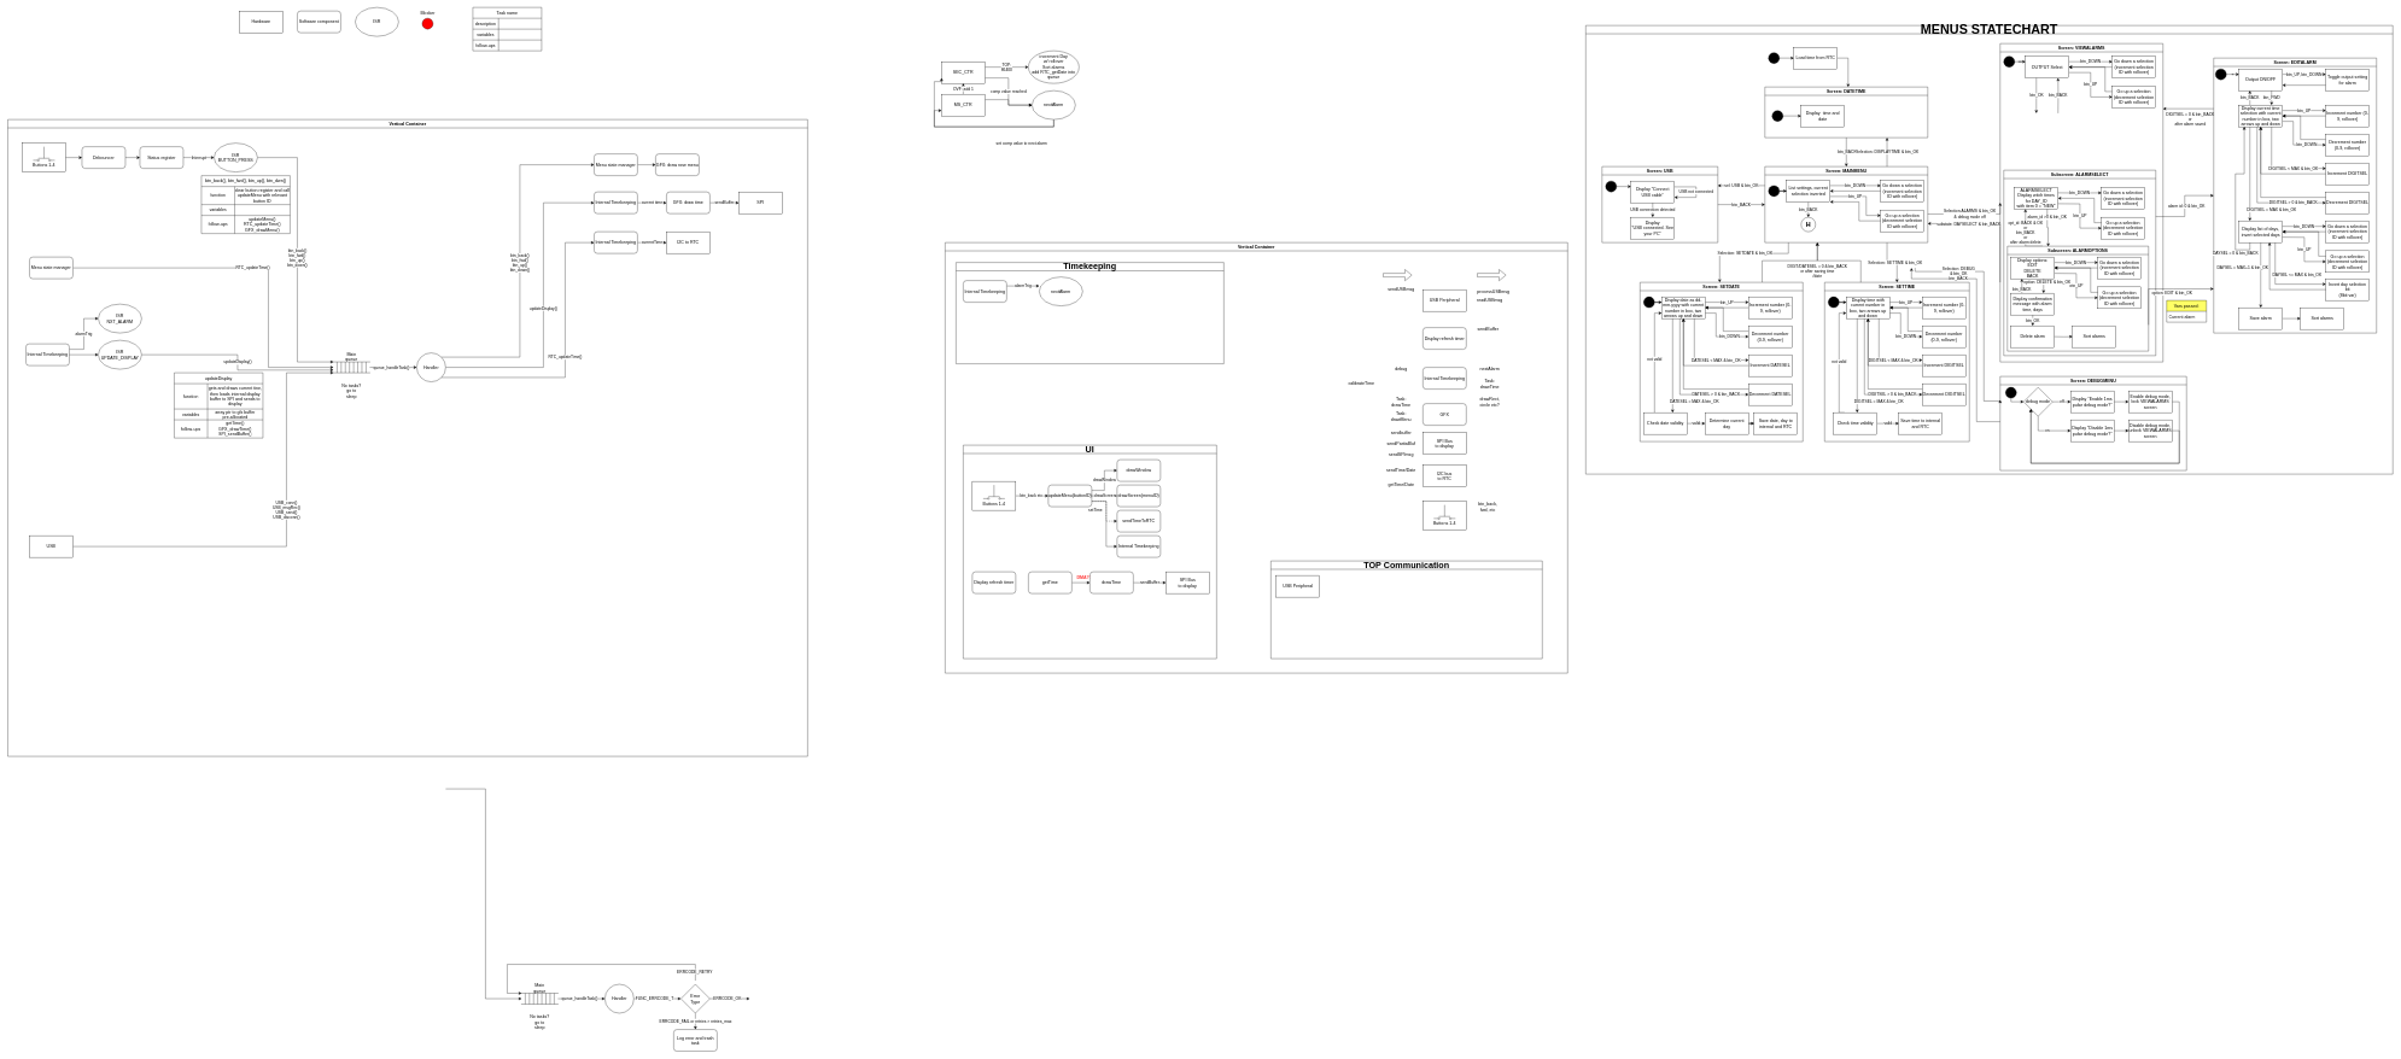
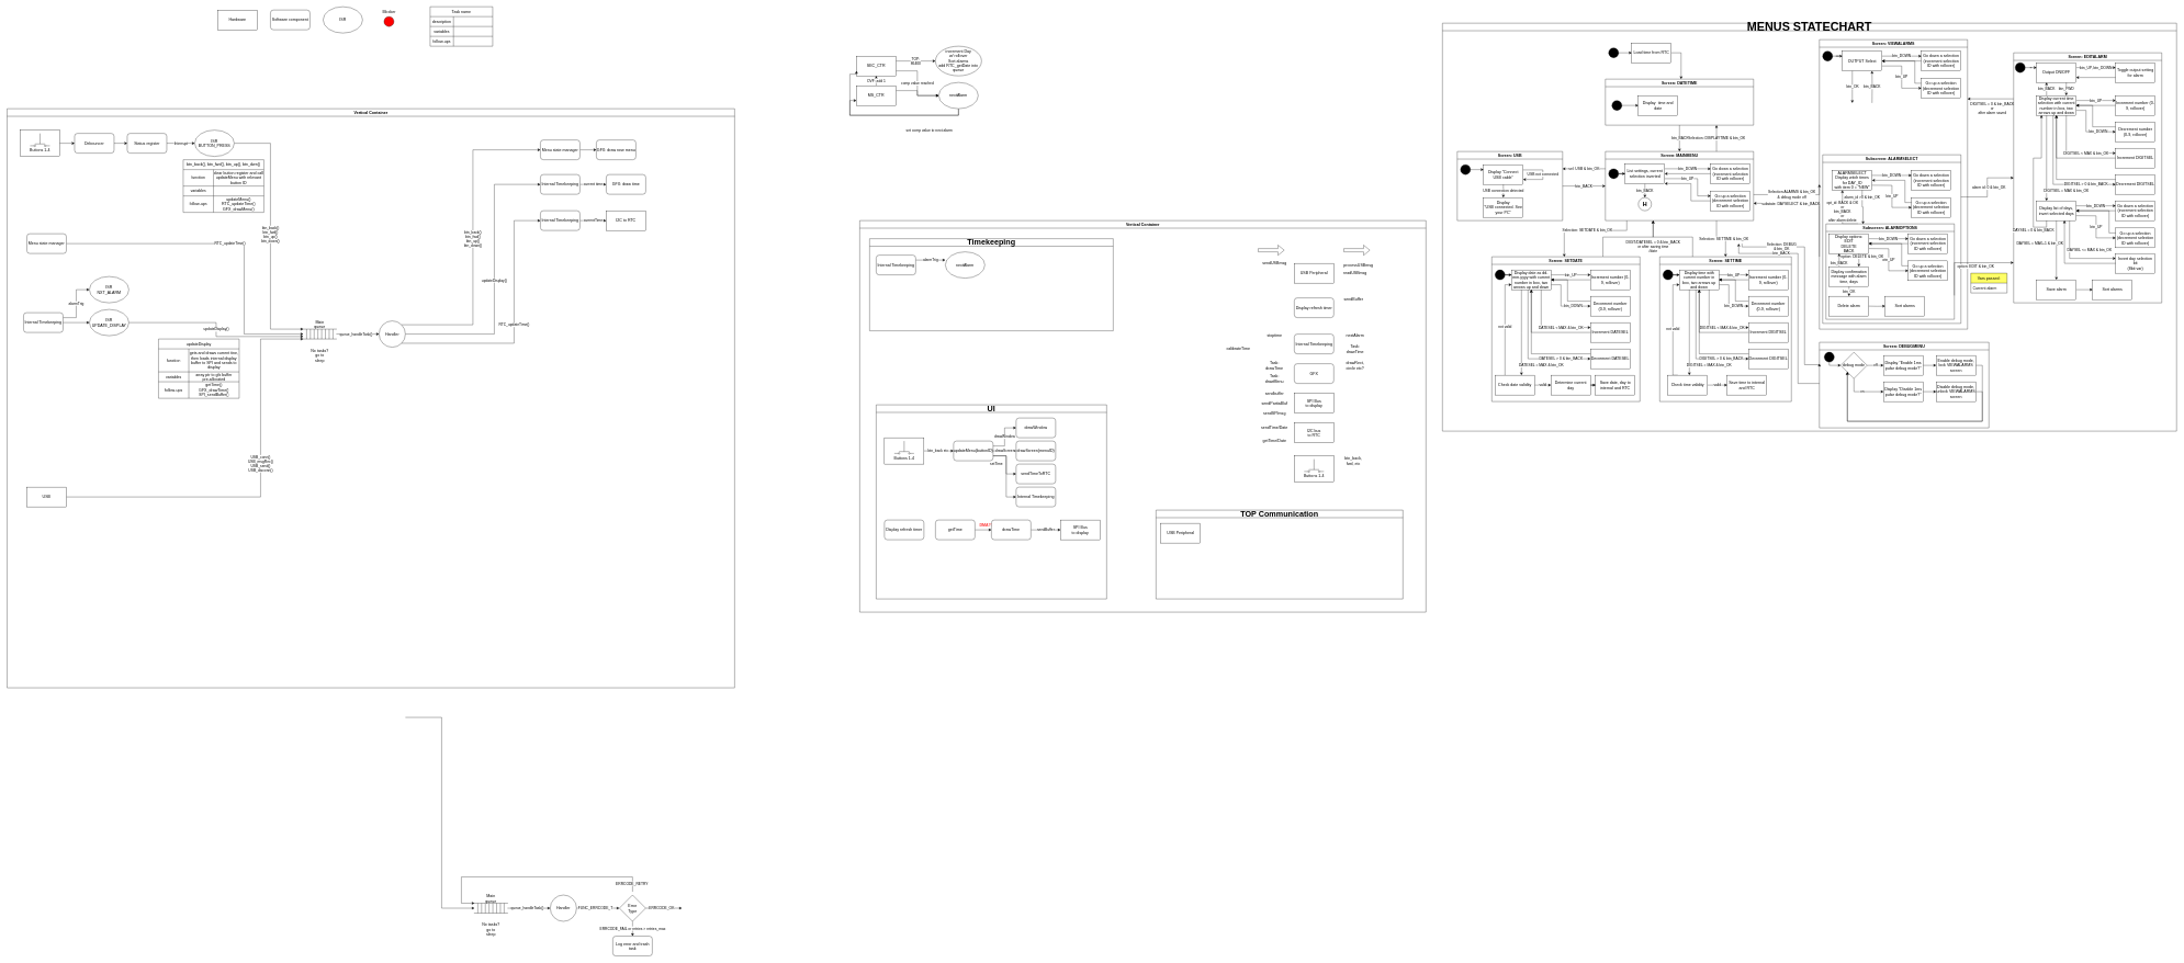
- <mxCell id="297" value="sendBuffer" style="edgeStyle=orthogonalEdgeStyle;rounded=0;orthogonalLoop=1;jettySize=auto;html=1;entryX=0;entryY=0.5;entryDx=0;entryDy=0;" parent="241" source="298" target="294" edge="1"><mxGeometry relative="1" as="geometry" /></mxCell>
- <mxCell id="294" value="SPI" style="rounded=0;whiteSpace=wrap;html=1;" parent="241" vertex="1"><mxGeometry x="2020" y="200" width="120" height="60" as="geometry" /></mxCell>
- <mxCell id="237" value="debug" style="text;html=1;align=center;verticalAlign=middle;whiteSpace=wrap;rounded=0;" parent="183" vertex="1"><mxGeometry x="1230" y="335" width="60" height="30" as="geometry" /></mxCell>
+ <mxCell id="237" value="stoptime" style="text;html=1;align=center;verticalAlign=middle;whiteSpace=wrap;rounded=0;" parent="183" vertex="1"><mxGeometry x="1230" y="335" width="60" height="30" as="geometry" /></mxCell>
- <mxCell id="216" value="GFX" style="rounded=1;whiteSpace=wrap;html=1;" parent="183" vertex="1"><mxGeometry x="1320" y="445" width="120" height="60" as="geometry" /></mxCell>
+ <mxCell id="216" value="GFX" style="rounded=1;whiteSpace=wrap;html=1;" parent="183" vertex="1"><mxGeometry x="1320" y="435" width="120" height="60" as="geometry" /></mxCell>
- <mxCell id="196" value="setTime" style="edgeStyle=orthogonalEdgeStyle;rounded=0;orthogonalLoop=1;jettySize=auto;html=1;exitX=1;exitY=0.75;exitDx=0;exitDy=0;entryX=0;entryY=0.5;entryDx=0;entryDy=0;dashed=1;" parent="188" source="198" target="200" edge="1"><mxGeometry x="-0.84" y="-25" relative="1" as="geometry"><Array as="points"><mxPoint x="395" y="155" /><mxPoint x="395" y="210" /></Array><mxPoint as="offset" /></mxGeometry></mxCell>
+ <mxCell id="196" value="setTime" style="edgeStyle=orthogonalEdgeStyle;rounded=0;orthogonalLoop=1;jettySize=auto;html=1;exitX=1;exitY=0.75;exitDx=0;exitDy=0;entryX=0;entryY=0.5;entryDx=0;entryDy=0;" parent="188" source="198" target="200" edge="1"><mxGeometry x="-0.84" y="-25" relative="1" as="geometry"><Array as="points"><mxPoint x="395" y="155" /><mxPoint x="395" y="210" /></Array><mxPoint as="offset" /></mxGeometry></mxCell>
